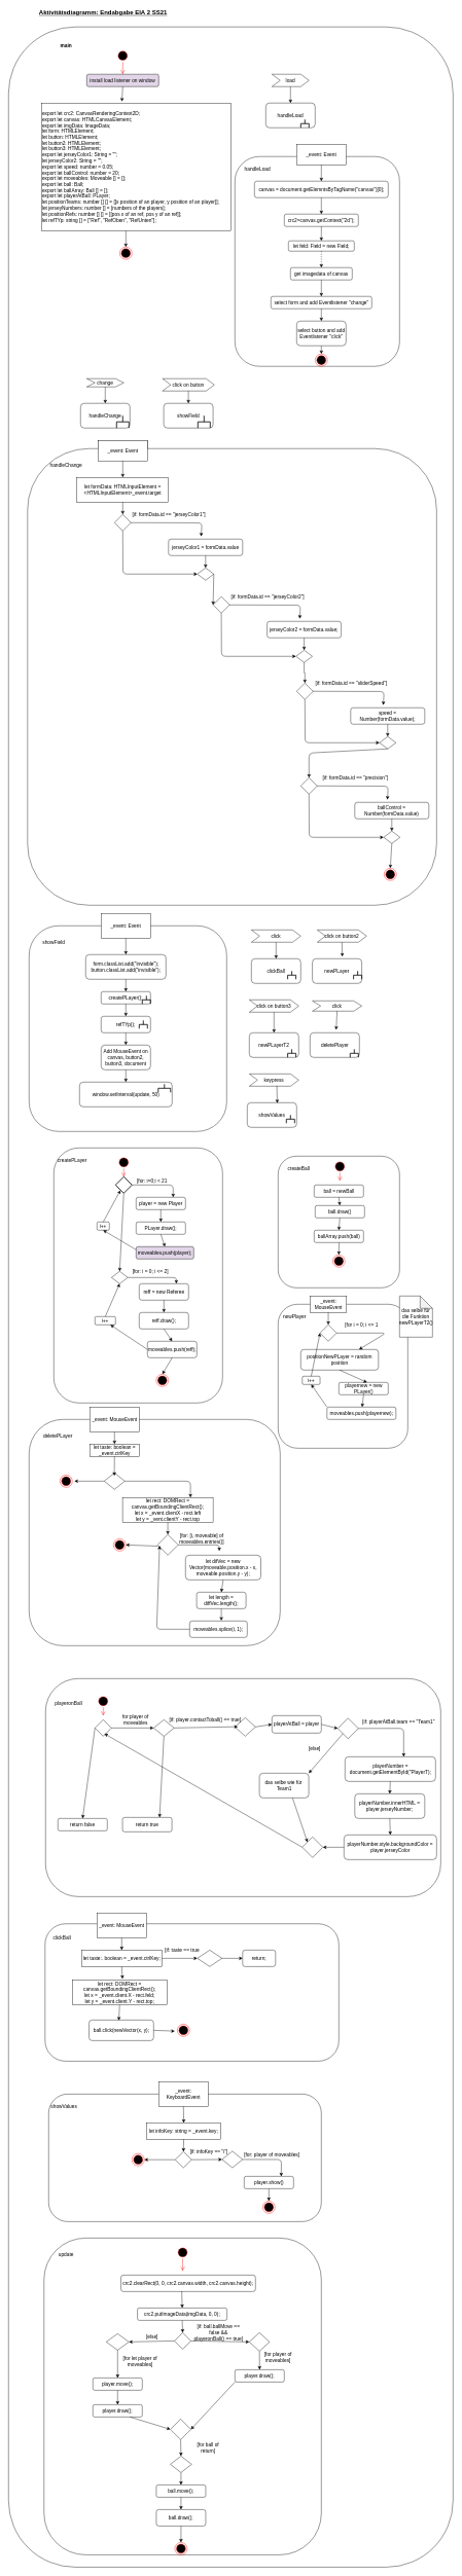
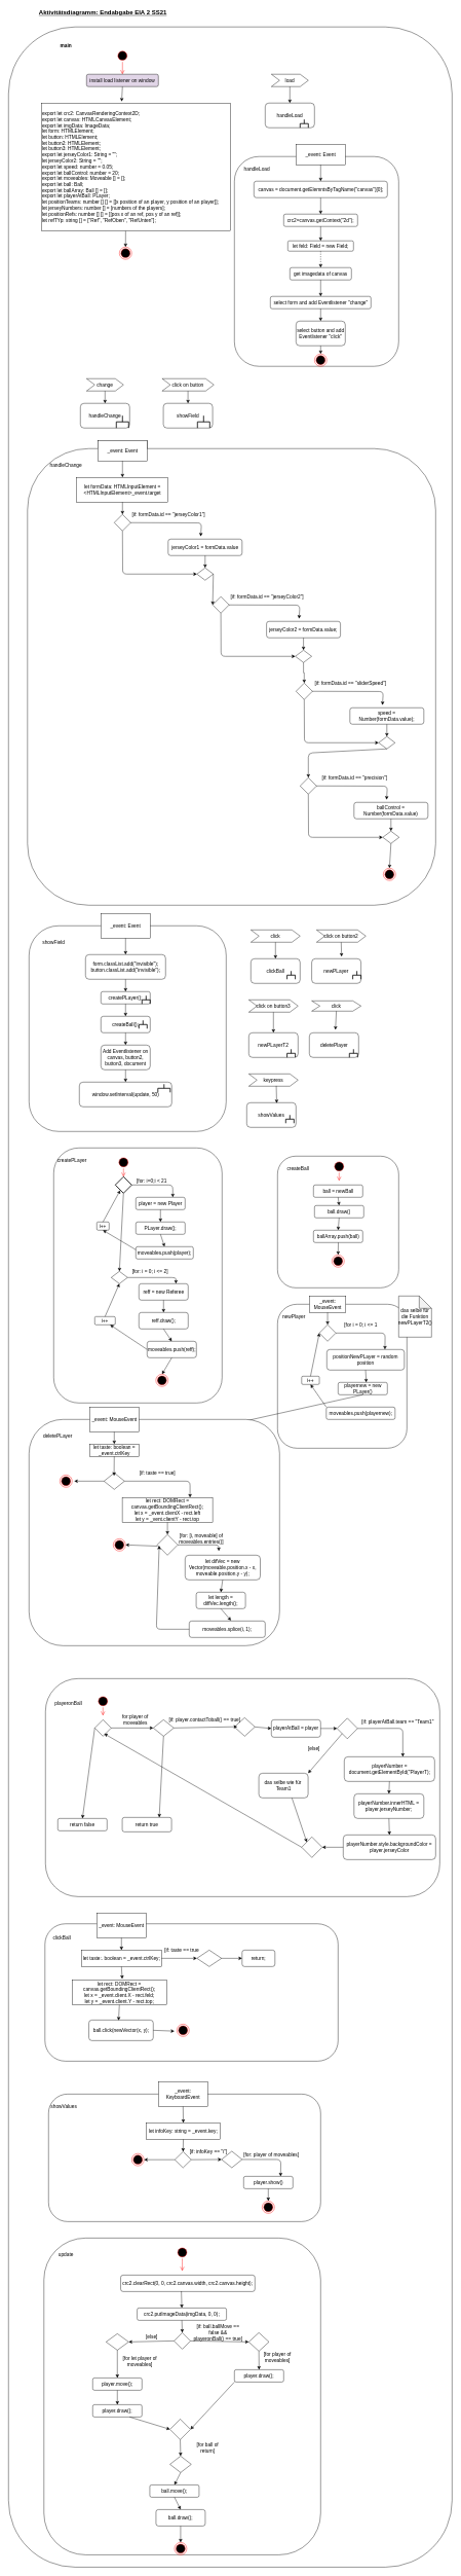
- <mxCell id="33" value="change" style="shape=step;perimeter=stepPerimeter;whiteSpace=wrap;html=1;fixedSize=1;" vertex="1" parent="1"><mxGeometry x="210" y="920" width="90" height="20" as="geometry" /></mxCell>
+ <mxCell id="33" value="change" style="shape=step;perimeter=stepPerimeter;whiteSpace=wrap;html=1;fixedSize=1;" vertex="1" parent="1"><mxGeometry x="210" y="920" width="90" height="30" as="geometry" /></mxCell>
- <mxCell id="124" value="refTYp();" style="rounded=1;whiteSpace=wrap;html=1;" vertex="1" parent="1"><mxGeometry x="245" y="2470" width="120" height="40" as="geometry" /></mxCell>
+ <mxCell id="124" value="createBall();" style="rounded=1;whiteSpace=wrap;html=1;" vertex="1" parent="1"><mxGeometry x="245" y="2470" width="120" height="40" as="geometry" /></mxCell>
- <mxCell id="127" value="Add MouseEvent on canvas, button2, button3, document" style="rounded=1;whiteSpace=wrap;html=1;" vertex="1" parent="1"><mxGeometry x="245" y="2540" width="120" height="60" as="geometry" /></mxCell>
+ <mxCell id="127" value="Add Eventlistener on canvas, button2, button3, document" style="rounded=1;whiteSpace=wrap;html=1;" vertex="1" parent="1"><mxGeometry x="245" y="2540" width="120" height="60" as="geometry" /></mxCell>
- <mxCell id="162" value="moveables.push(player);" style="rounded=1;whiteSpace=wrap;html=1;fillColor=#e1d5e7;" vertex="1" parent="1"><mxGeometry x="330" y="3030" width="140" height="30" as="geometry" /></mxCell>
+ <mxCell id="162" value="moveables.push(player);" style="rounded=1;whiteSpace=wrap;html=1;" vertex="1" parent="1"><mxGeometry x="330" y="3030" width="140" height="30" as="geometry" /></mxCell>
- <mxCell id="200" value="positionNewPLayer = random position" style="rounded=1;whiteSpace=wrap;html=1;" vertex="1" parent="1"><mxGeometry x="730" y="3280" width="188.75" height="50" as="geometry" /></mxCell>
+ <mxCell id="200" value="positionNewPLayer = random position" style="rounded=1;whiteSpace=wrap;html=1;" vertex="1" parent="1"><mxGeometry x="795" y="3280" width="188.75" height="50" as="geometry" /></mxCell>
- <mxCell id="206" value="" style="endArrow=classic;html=1;exitX=0.5;exitY=1;exitDx=0;exitDy=0;" edge="1" parent="1" source="201" target="204"><mxGeometry width="50" height="50" relative="1" as="geometry"><mxPoint x="540" y="3360" as="sourcePoint" /><mxPoint x="590" y="3310" as="targetPoint" /></mxGeometry></mxCell>
+ <mxCell id="206" value="" style="endArrow=classic;html=1;exitX=0.5;exitY=1;exitDx=0;exitDy=0;" edge="1" parent="1" source="201" target="214"><mxGeometry width="50" height="50" relative="1" as="geometry"><mxPoint x="540" y="3360" as="sourcePoint" /><mxPoint x="590" y="3310" as="targetPoint" /></mxGeometry></mxCell>
+ <mxCell id="220" value="[if: taste == true]" style="text;html=1;strokeColor=none;fillColor=none;align=center;verticalAlign=middle;whiteSpace=wrap;rounded=0;" vertex="1" parent="1"><mxGeometry x="337.5" y="3570" width="90" height="20" as="geometry" /></mxCell>
- <mxCell id="230" value="moveables.splice(i, 1);" style="rounded=1;whiteSpace=wrap;html=1;" vertex="1" parent="1"><mxGeometry x="460" y="3940" width="140" height="40" as="geometry" /></mxCell>
+ <mxCell id="230" value="moveables.splice(i, 1);" style="rounded=1;whiteSpace=wrap;html=1;" vertex="1" parent="1"><mxGeometry x="460" y="3940" width="185" height="40" as="geometry" /></mxCell>
- <mxCell id="246" value="playerAtBall = player" style="rounded=1;whiteSpace=wrap;html=1;" vertex="1" parent="1"><mxGeometry x="660" y="4170" width="120" height="42.5" as="geometry" /></mxCell>
+ <mxCell id="246" value="playerAtBall = player" style="rounded=1;whiteSpace=wrap;html=1;" vertex="1" parent="1"><mxGeometry x="660" y="4180" width="120" height="42.5" as="geometry" /></mxCell>
- <mxCell id="330" value="ball.move();" style="rounded=1;whiteSpace=wrap;html=1;" vertex="1" parent="1"><mxGeometry x="379.06" y="6040" width="120" height="30" as="geometry" /></mxCell>
+ <mxCell id="330" value="ball.move();" style="rounded=1;whiteSpace=wrap;html=1;" vertex="1" parent="1"><mxGeometry x="364.06" y="6040" width="120" height="30" as="geometry" /></mxCell>
